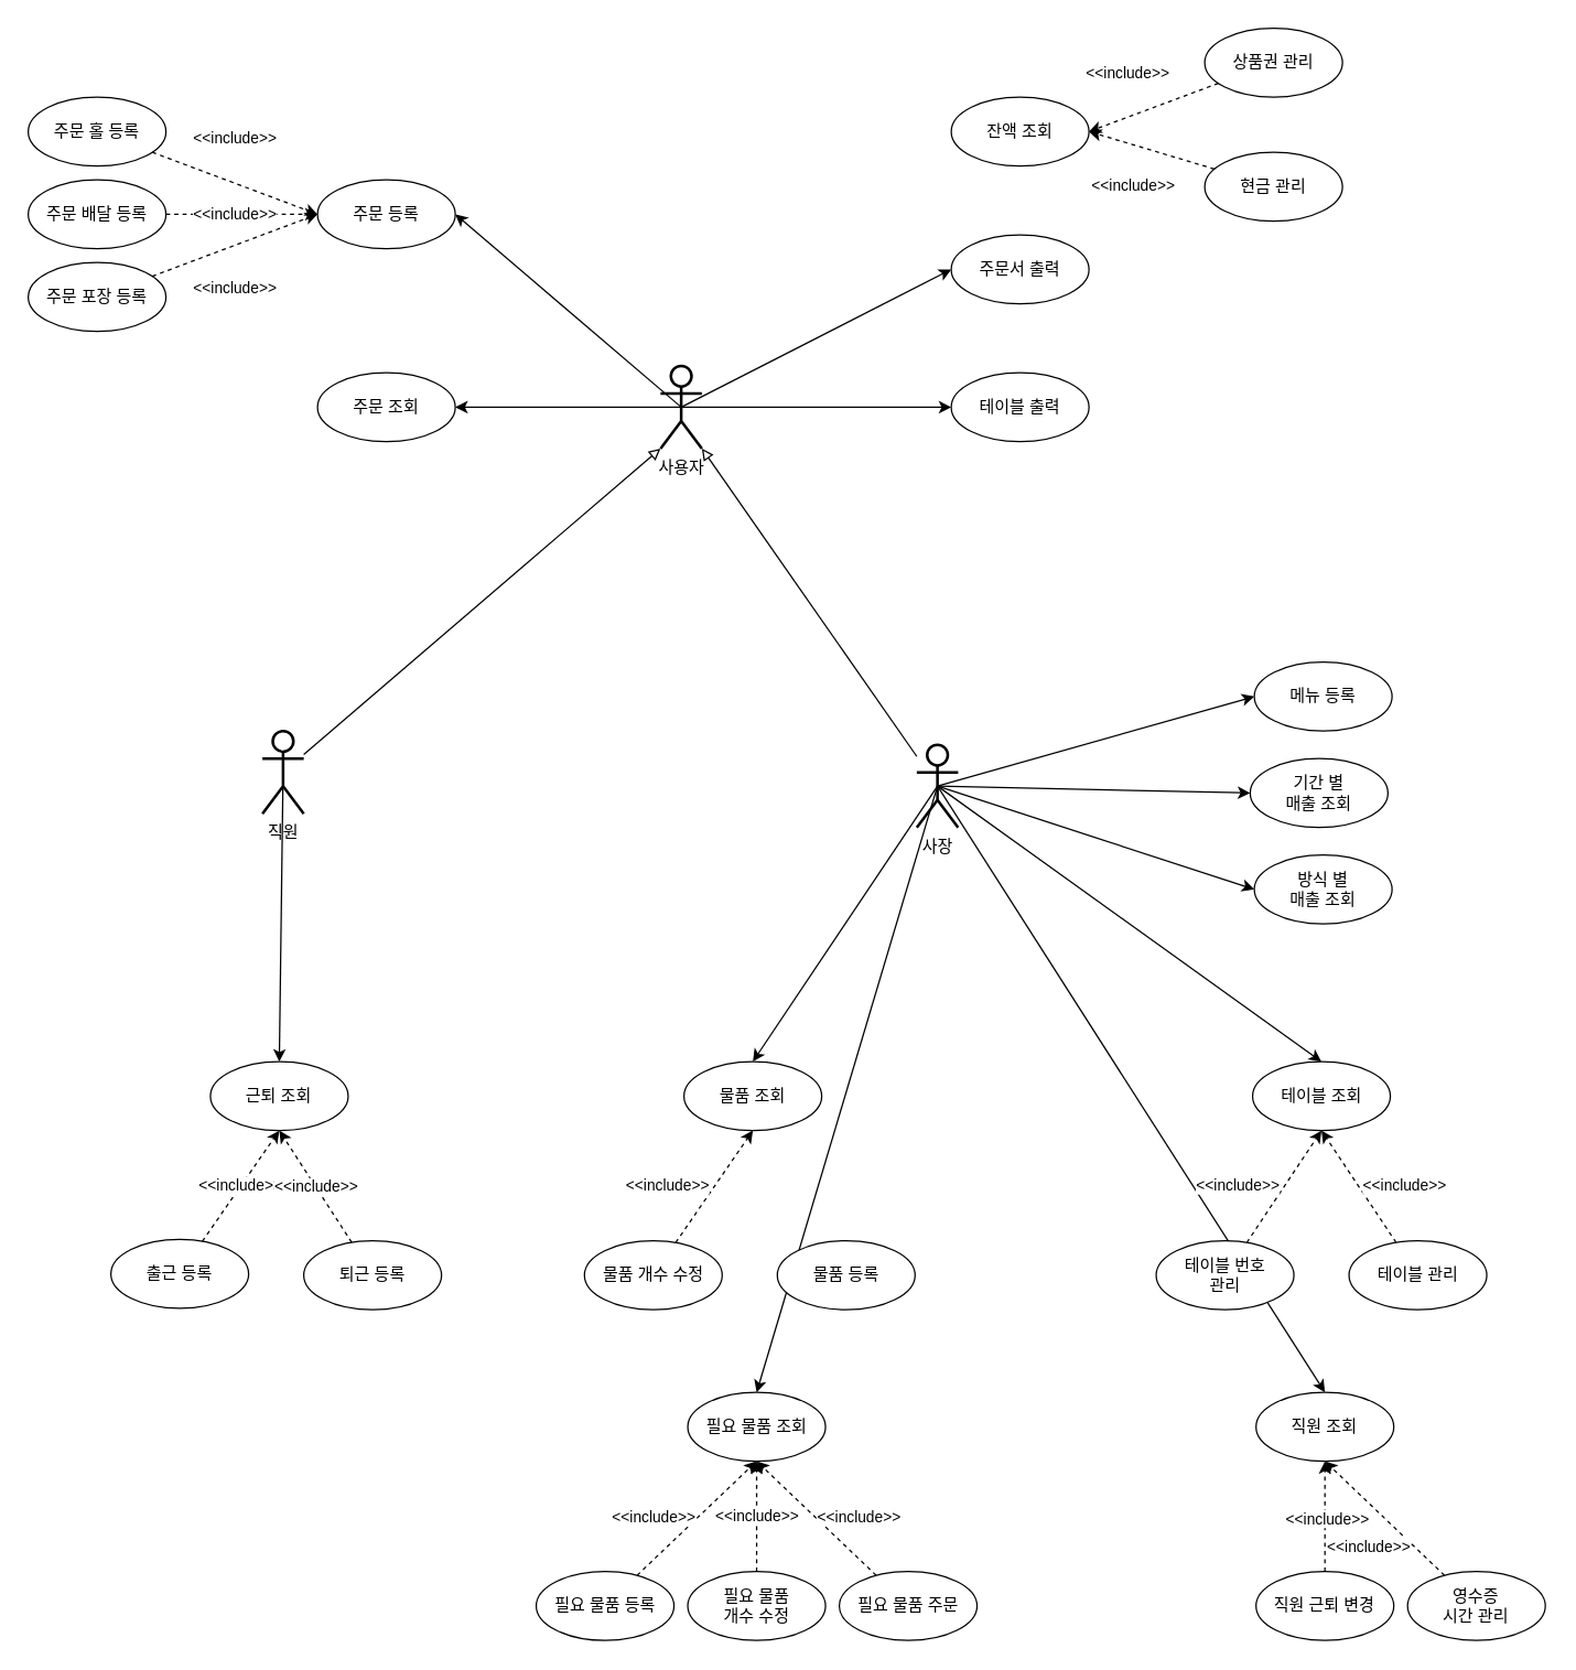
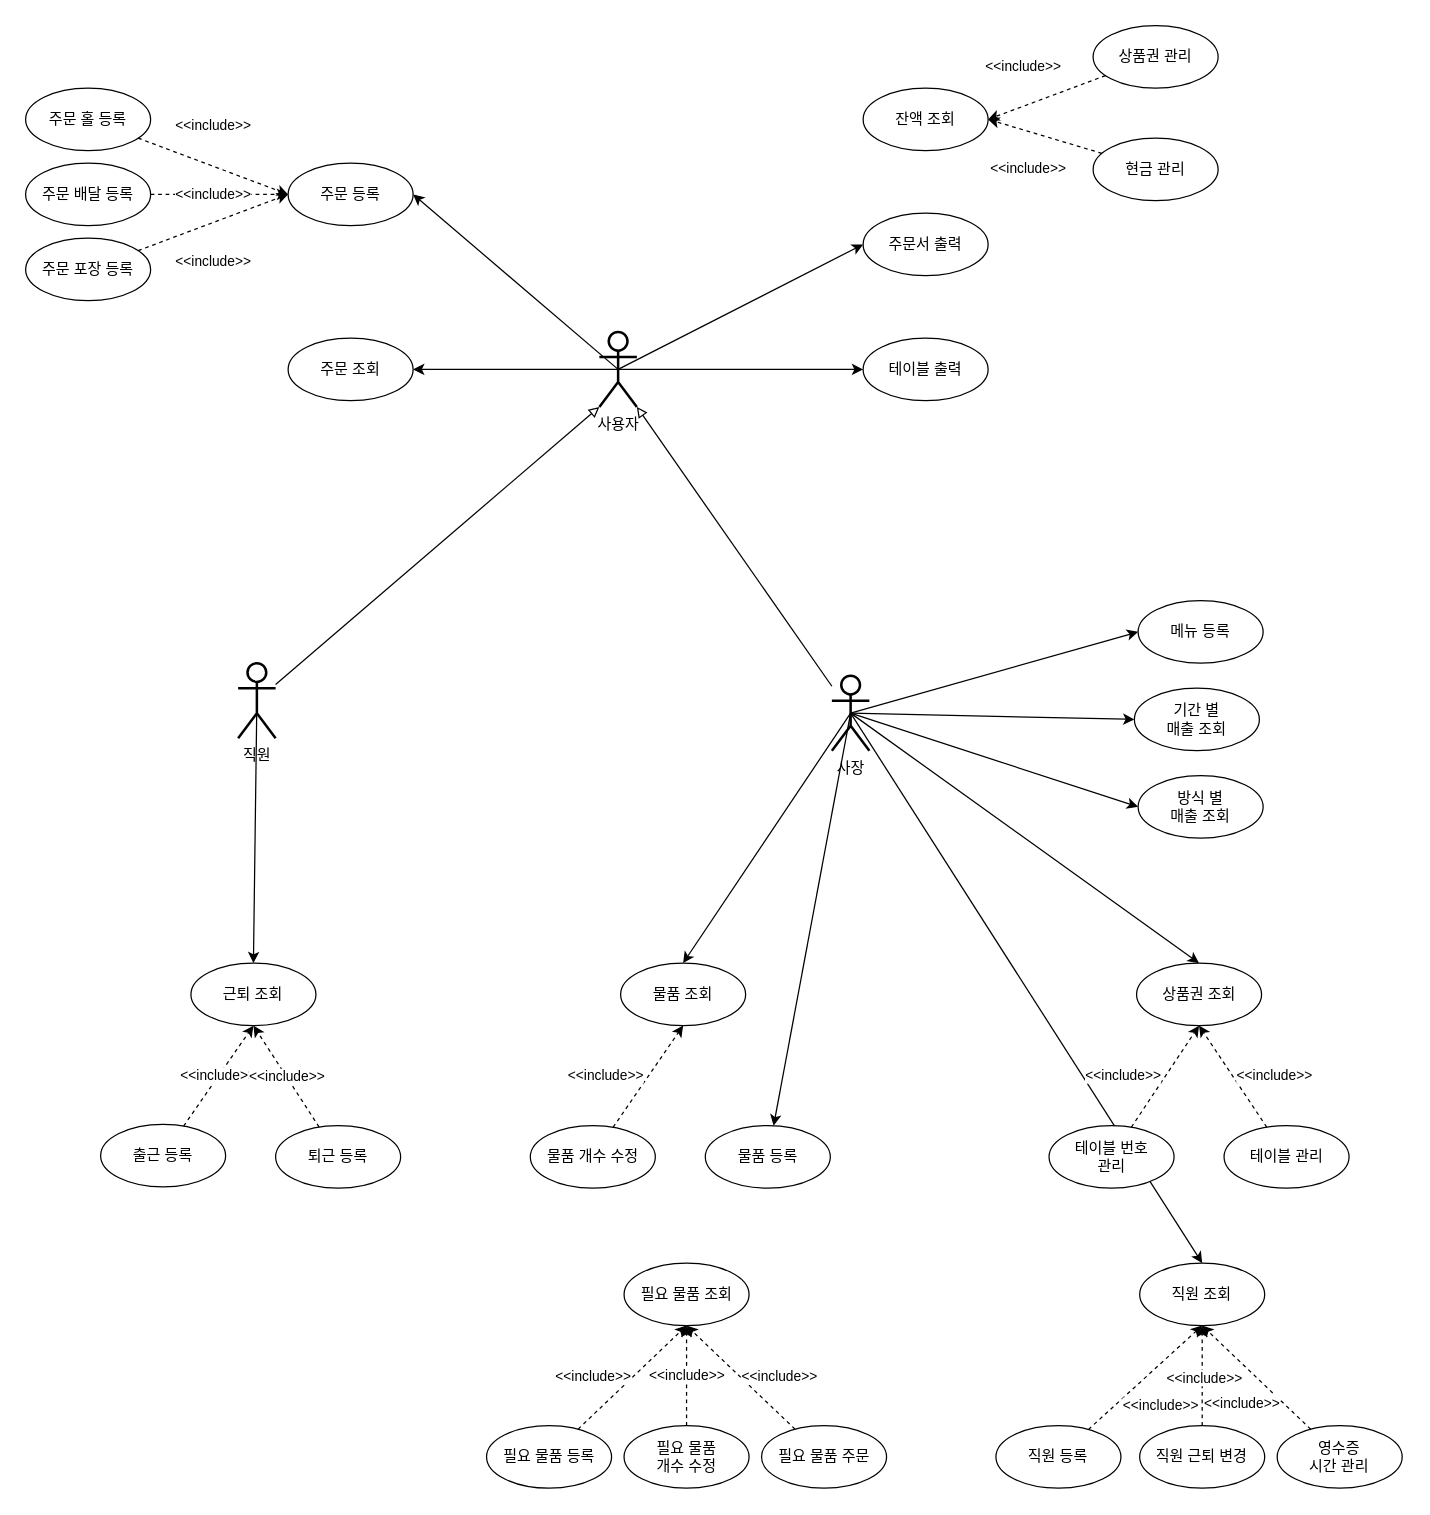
- <mxCell id="8" style="edgeStyle=none;rounded=0;orthogonalLoop=1;jettySize=auto;html=1;exitX=0.5;exitY=0.5;exitDx=0;exitDy=0;exitPerimeter=0;entryX=0.5;entryY=0;entryDx=0;entryDy=0;endArrow=classic;endFill=1;" parent="1" source="13" target="37" edge="1"><mxGeometry relative="1" as="geometry" /></mxCell>
+ <mxCell id="8" style="edgeStyle=none;rounded=0;orthogonalLoop=1;jettySize=auto;html=1;exitX=0.5;exitY=0.5;exitDx=0;exitDy=0;exitPerimeter=0;endArrow=classic;endFill=1;" parent="1" source="13" target="23" edge="1"><mxGeometry relative="1" as="geometry" /></mxCell>
- <mxCell id="30" value="&lt;font color=&quot;#000000&quot;&gt;테이블 조회&lt;/font&gt;" style="ellipse;whiteSpace=wrap;html=1;fontColor=#B9E0A5;strokeColor=#000000;strokeWidth=1;" parent="27" vertex="1"><mxGeometry x="70" width="100" height="50" as="geometry" /></mxCell>
+ <mxCell id="30" value="&lt;font color=&quot;#000000&quot;&gt;상품권 조회&lt;/font&gt;" style="ellipse;whiteSpace=wrap;html=1;fontColor=#B9E0A5;strokeColor=#000000;strokeWidth=1;" parent="27" vertex="1"><mxGeometry x="70" width="100" height="50" as="geometry" /></mxCell>
+ <mxCell id="55" value="&amp;lt;&amp;lt;include&amp;gt;&amp;gt;" style="edgeStyle=none;rounded=0;orthogonalLoop=1;jettySize=auto;html=1;entryX=0.5;entryY=1;entryDx=0;entryDy=0;dashed=1;endArrow=classic;endFill=1;" parent="50" source="51" target="54" edge="1"><mxGeometry x="-0.112" y="-25" relative="1" as="geometry"><mxPoint as="offset" /></mxGeometry></mxCell>
+ <mxCell id="51" value="&lt;font color=&quot;#000000&quot;&gt;직원 등록&lt;/font&gt;" style="ellipse;whiteSpace=wrap;html=1;fontColor=#B9E0A5;strokeColor=#000000;strokeWidth=1;" parent="50" vertex="1"><mxGeometry y="130" width="100" height="50" as="geometry" /></mxCell>
